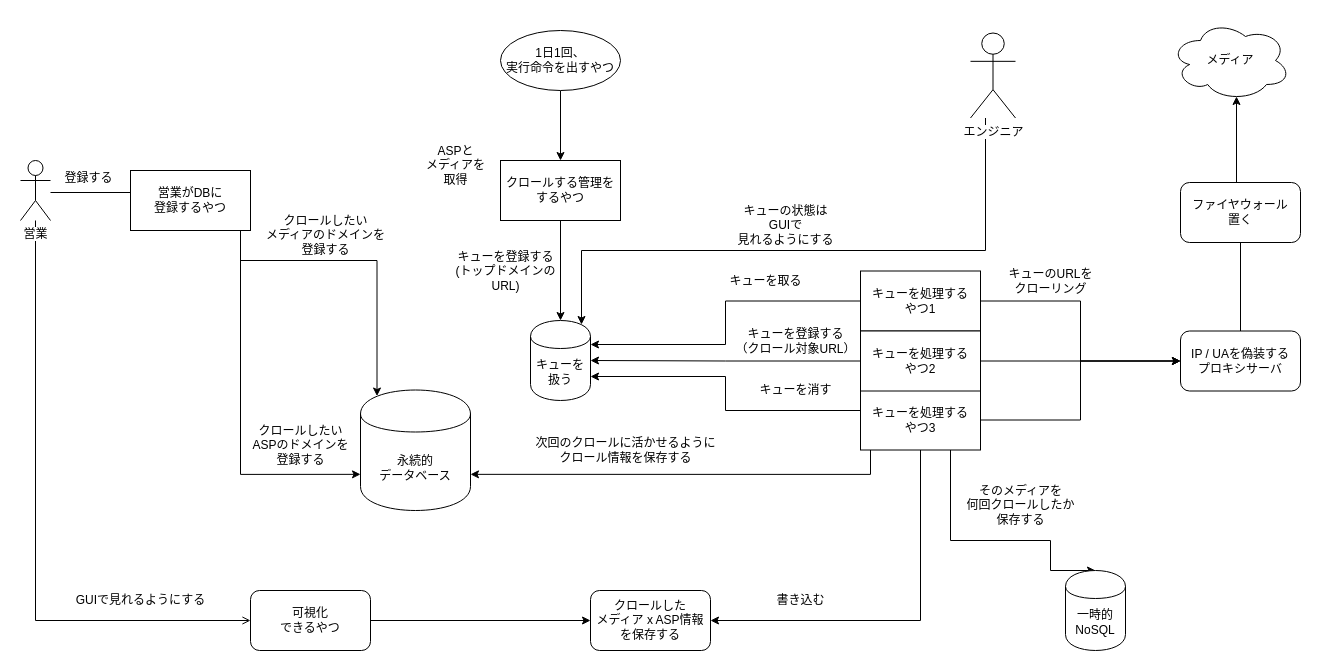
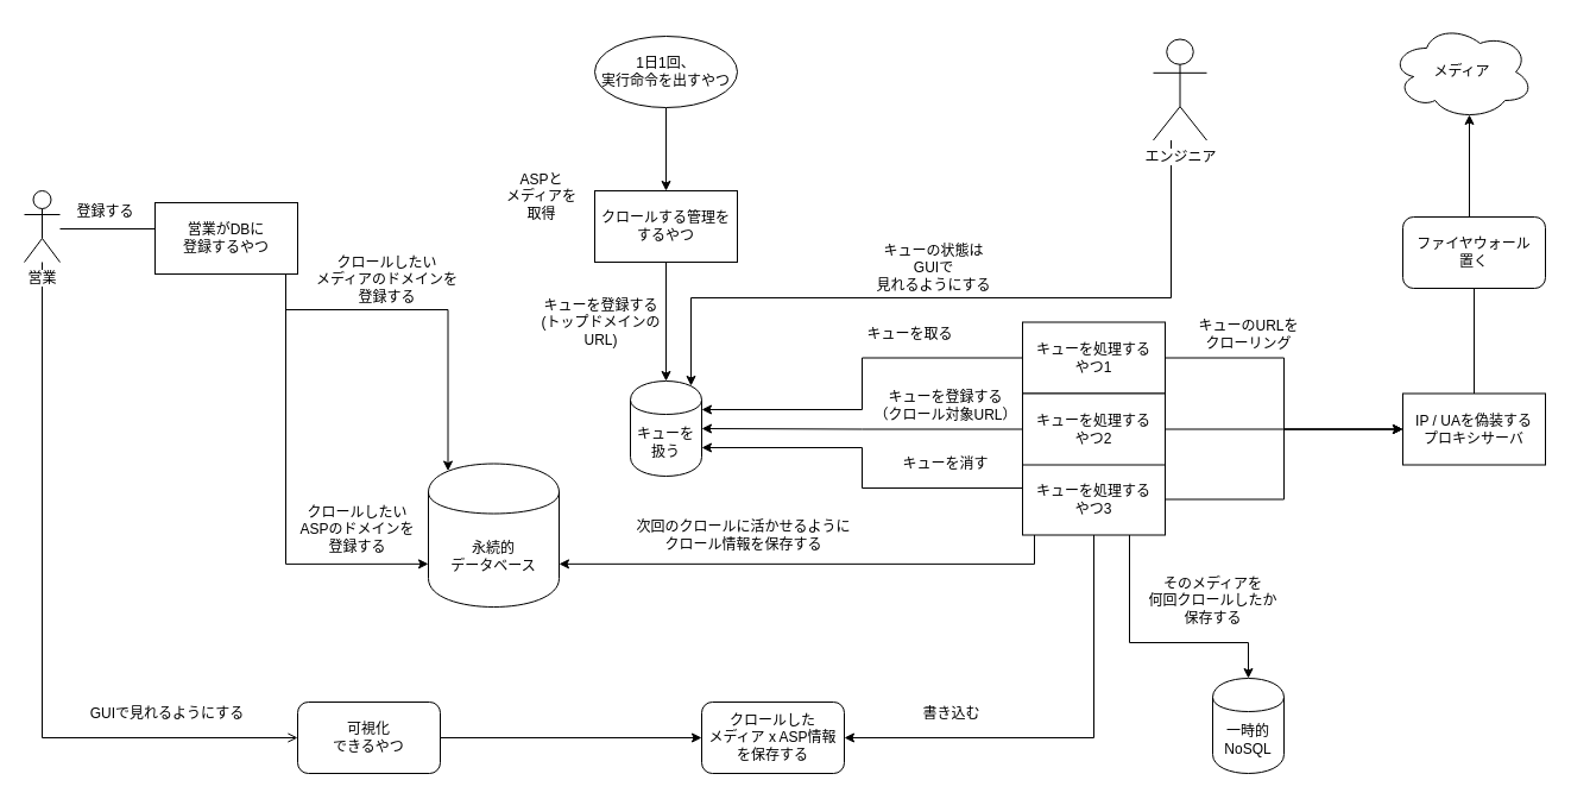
- <mxCell id="36" value="IP / UAを偽装する&lt;br&gt;プロキシサーバ" style="rounded=1;whiteSpace=wrap;html=1;" vertex="1" parent="1"><mxGeometry x="1180" y="330.5" width="120" height="60" as="geometry" /></mxCell>
+ <mxCell id="36" value="IP / UAを偽装する&lt;br&gt;プロキシサーバ" style="whiteSpace=wrap;html=1;rounded=0;" vertex="1" parent="1"><mxGeometry x="1180" y="330.5" width="120" height="60" as="geometry" /></mxCell>
- <mxCell id="38" value="一時的&lt;br&gt;NoSQL" style="shape=cylinder;whiteSpace=wrap;html=1;boundedLbl=1;backgroundOutline=1;" vertex="1" parent="1"><mxGeometry x="1065" y="570" width="60" height="80" as="geometry" /></mxCell>
+ <mxCell id="38" value="一時的&lt;br&gt;NoSQL" style="shape=cylinder;whiteSpace=wrap;html=1;boundedLbl=1;backgroundOutline=1;" vertex="1" parent="1"><mxGeometry x="1020" y="570" width="60" height="80" as="geometry" /></mxCell>
